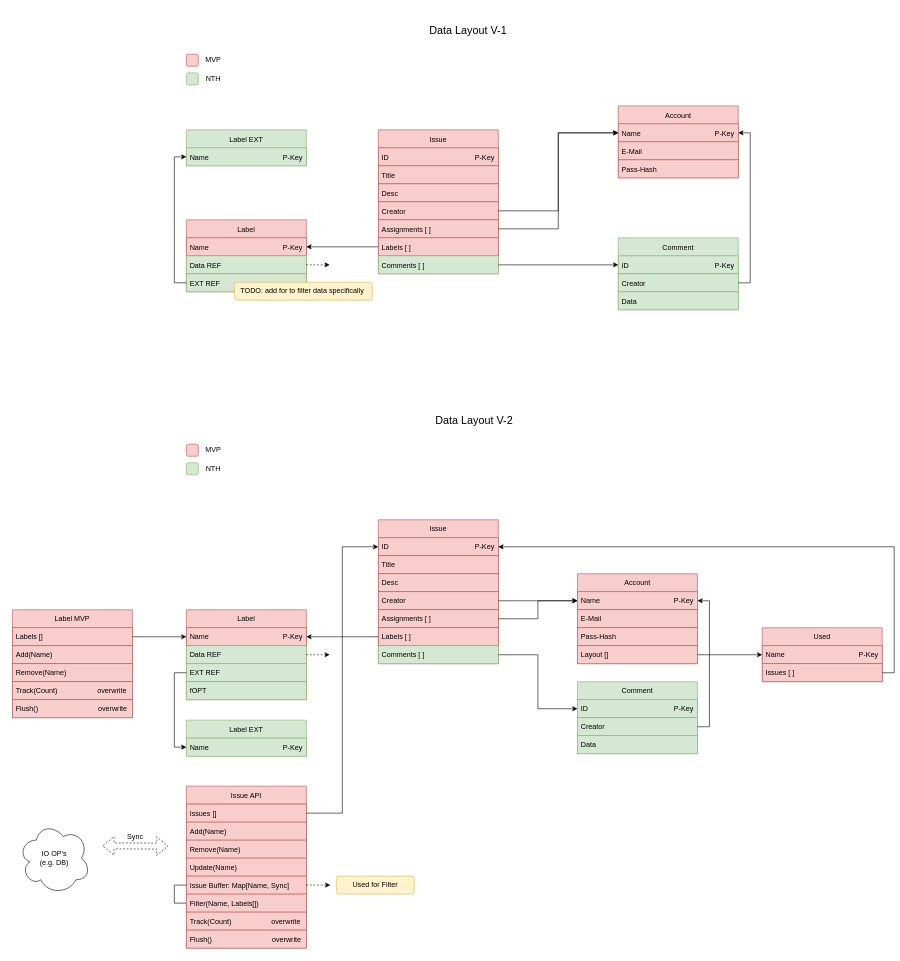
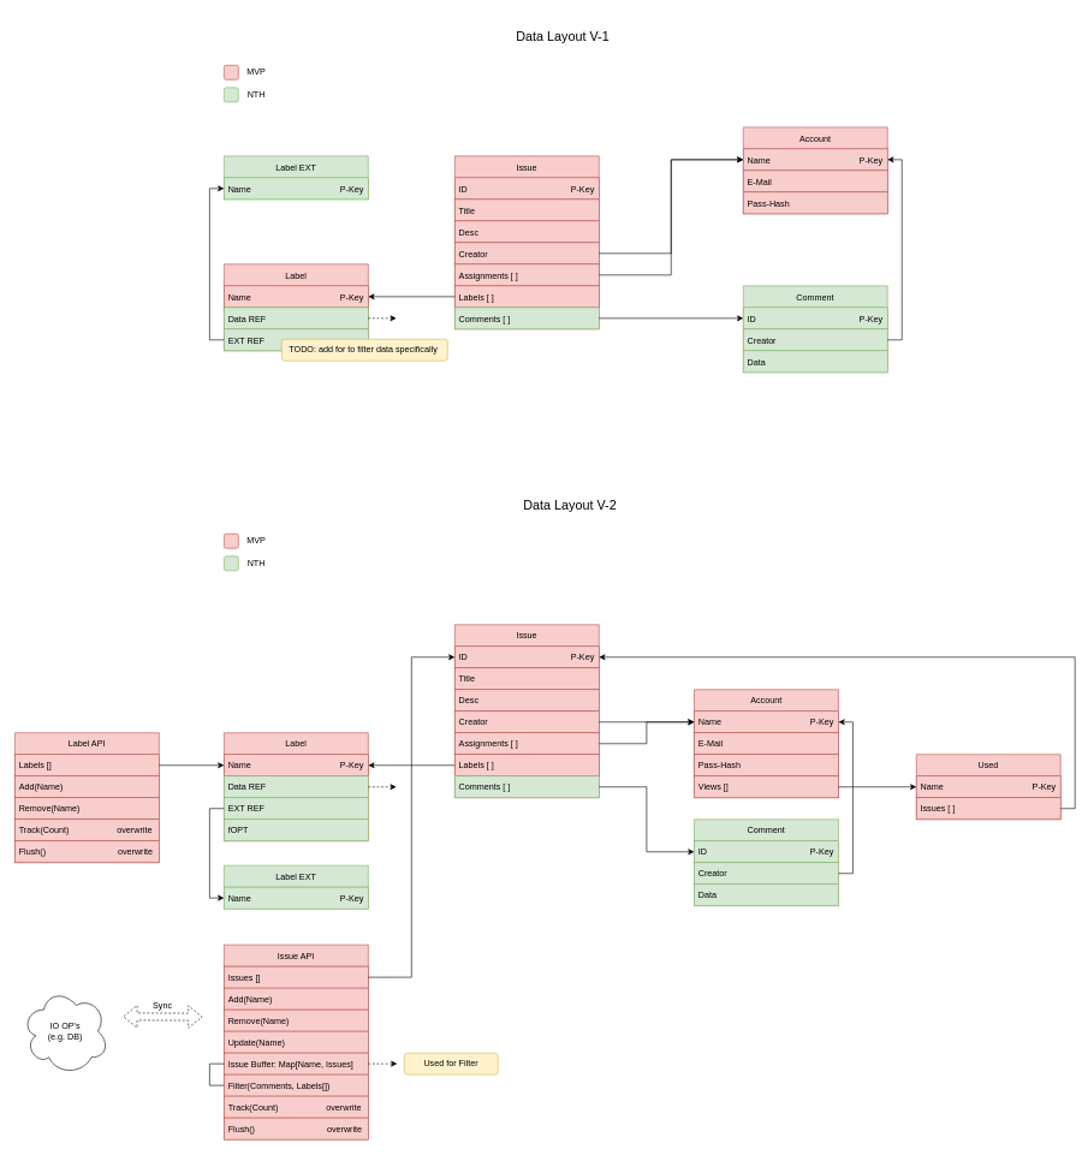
- <mxCell id="93" value="Label MVP" style="swimlane;fontStyle=0;childLayout=stackLayout;horizontal=1;startSize=30;horizontalStack=0;resizeParent=1;resizeParentMax=0;resizeLast=0;collapsible=1;marginBottom=0;swimlaneFillColor=default;fillColor=#f8cecc;strokeColor=#b85450;" vertex="1" parent="1"><mxGeometry x="20" y="1016" width="200" height="180" as="geometry" /></mxCell>
+ <mxCell id="93" value="Label API" style="swimlane;fontStyle=0;childLayout=stackLayout;horizontal=1;startSize=30;horizontalStack=0;resizeParent=1;resizeParentMax=0;resizeLast=0;collapsible=1;marginBottom=0;swimlaneFillColor=default;fillColor=#f8cecc;strokeColor=#b85450;" vertex="1" parent="1"><mxGeometry x="20" y="1016" width="200" height="180" as="geometry" /></mxCell>
- <mxCell id="41" value="Layout []" style="text;strokeColor=#b85450;fillColor=#f8cecc;align=left;verticalAlign=middle;spacingLeft=4;spacingRight=4;overflow=hidden;points=[[0,0.5],[1,0.5]];portConstraint=eastwest;rotatable=0;" vertex="1" parent="37"><mxGeometry y="120" width="200" height="30" as="geometry" /></mxCell>
+ <mxCell id="41" value="Views []" style="text;strokeColor=#b85450;fillColor=#f8cecc;align=left;verticalAlign=middle;spacingLeft=4;spacingRight=4;overflow=hidden;points=[[0,0.5],[1,0.5]];portConstraint=eastwest;rotatable=0;" vertex="1" parent="37"><mxGeometry y="120" width="200" height="30" as="geometry" /></mxCell>
- <mxCell id="85" value="Issue Buffer: Map[Name, Sync]" style="text;strokeColor=#b85450;fillColor=#f8cecc;align=left;verticalAlign=middle;spacingLeft=4;spacingRight=4;overflow=hidden;points=[[0,0.5],[1,0.5]];portConstraint=eastwest;rotatable=0;" vertex="1" parent="80"><mxGeometry y="150" width="200" height="30" as="geometry" /></mxCell>
+ <mxCell id="85" value="Issue Buffer: Map[Name, Issues]" style="text;strokeColor=#b85450;fillColor=#f8cecc;align=left;verticalAlign=middle;spacingLeft=4;spacingRight=4;overflow=hidden;points=[[0,0.5],[1,0.5]];portConstraint=eastwest;rotatable=0;" vertex="1" parent="80"><mxGeometry y="150" width="200" height="30" as="geometry" /></mxCell>
- <mxCell id="87" value="Filter(Name, Labels[])" style="text;strokeColor=#b85450;fillColor=#f8cecc;align=left;verticalAlign=middle;spacingLeft=4;spacingRight=4;overflow=hidden;points=[[0,0.5],[1,0.5]];portConstraint=eastwest;rotatable=0;" vertex="1" parent="80"><mxGeometry y="180" width="200" height="30" as="geometry" /></mxCell>
+ <mxCell id="87" value="Filter(Comments, Labels[])" style="text;strokeColor=#b85450;fillColor=#f8cecc;align=left;verticalAlign=middle;spacingLeft=4;spacingRight=4;overflow=hidden;points=[[0,0.5],[1,0.5]];portConstraint=eastwest;rotatable=0;" vertex="1" parent="80"><mxGeometry y="180" width="200" height="30" as="geometry" /></mxCell>
